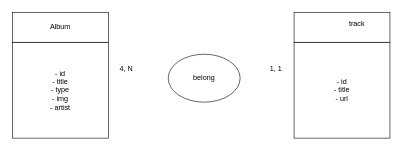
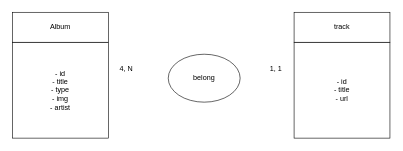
- <mxCell id="8" value="track" style="text;strokeColor=none;align=center;fillColor=none;html=1;verticalAlign=middle;whiteSpace=wrap;rounded=0;" vertex="1" parent="1"><mxGeometry x="565" y="25" width="60" height="30" as="geometry" /></mxCell>
+ <mxCell id="8" value="track" style="text;strokeColor=none;align=center;fillColor=none;html=1;verticalAlign=middle;whiteSpace=wrap;rounded=0;" vertex="1" parent="1"><mxGeometry x="540" y="30" width="60" height="30" as="geometry" /></mxCell>
